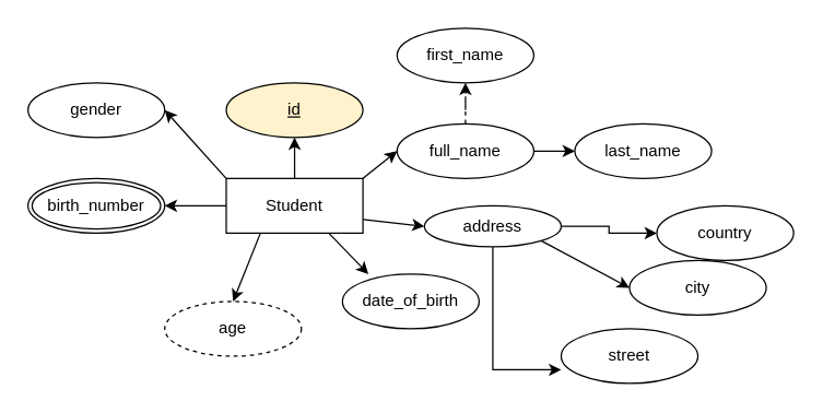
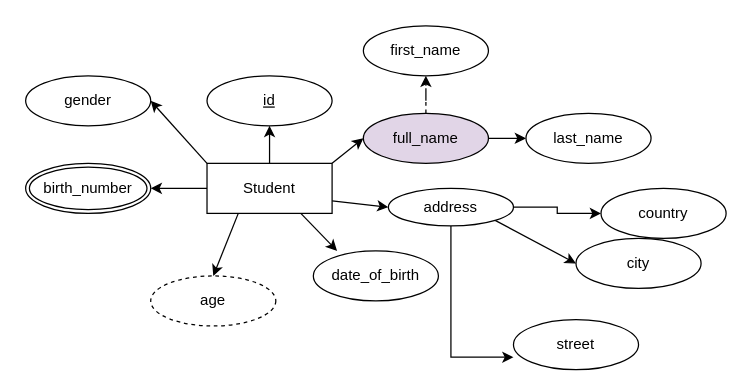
- <mxCell id="2" value="id" style="ellipse;whiteSpace=wrap;html=1;align=center;fontStyle=4;shadow=0;fillColor=#fff2cc;" vertex="1" parent="1"><mxGeometry x="165" y="60" width="100" height="40" as="geometry" /></mxCell>
+ <mxCell id="2" value="id" style="ellipse;whiteSpace=wrap;html=1;align=center;fontStyle=4;shadow=0;" vertex="1" parent="1"><mxGeometry x="165" y="60" width="100" height="40" as="geometry" /></mxCell>
- <mxCell id="5" value="full_name" style="ellipse;whiteSpace=wrap;html=1;align=center;shadow=0;" vertex="1" parent="1"><mxGeometry x="290" y="90" width="100" height="40" as="geometry" /></mxCell>
+ <mxCell id="5" value="full_name" style="ellipse;whiteSpace=wrap;html=1;align=center;shadow=0;fillColor=#e1d5e7;" vertex="1" parent="1"><mxGeometry x="290" y="90" width="100" height="40" as="geometry" /></mxCell>
- <mxCell id="24" value="street" style="ellipse;whiteSpace=wrap;html=1;align=center;shadow=0;" vertex="1" parent="1"><mxGeometry x="410" y="240" width="100" height="40" as="geometry" /></mxCell>
+ <mxCell id="24" value="street" style="ellipse;whiteSpace=wrap;html=1;align=center;shadow=0;" vertex="1" parent="1"><mxGeometry x="410" y="255" width="100" height="40" as="geometry" /></mxCell>
